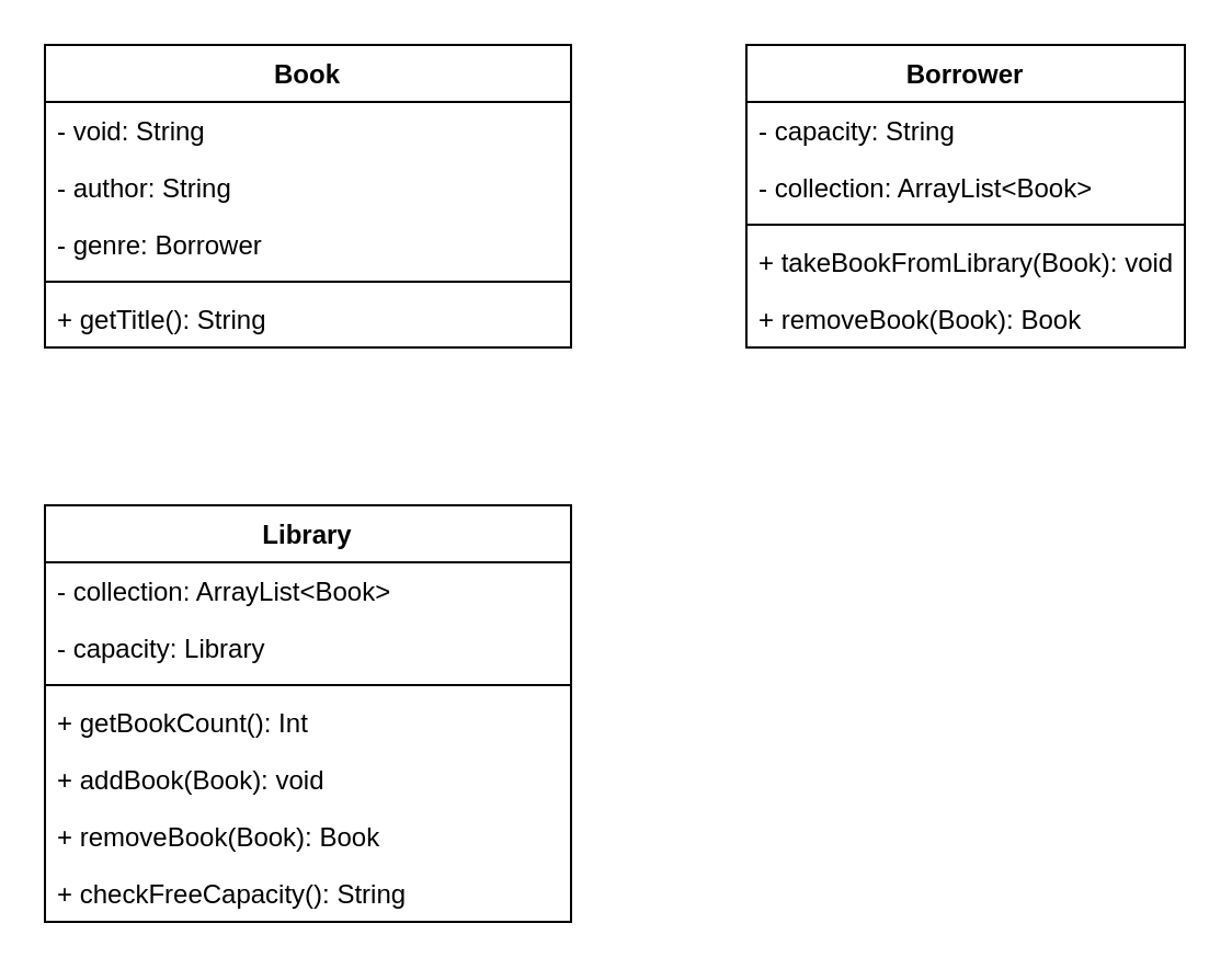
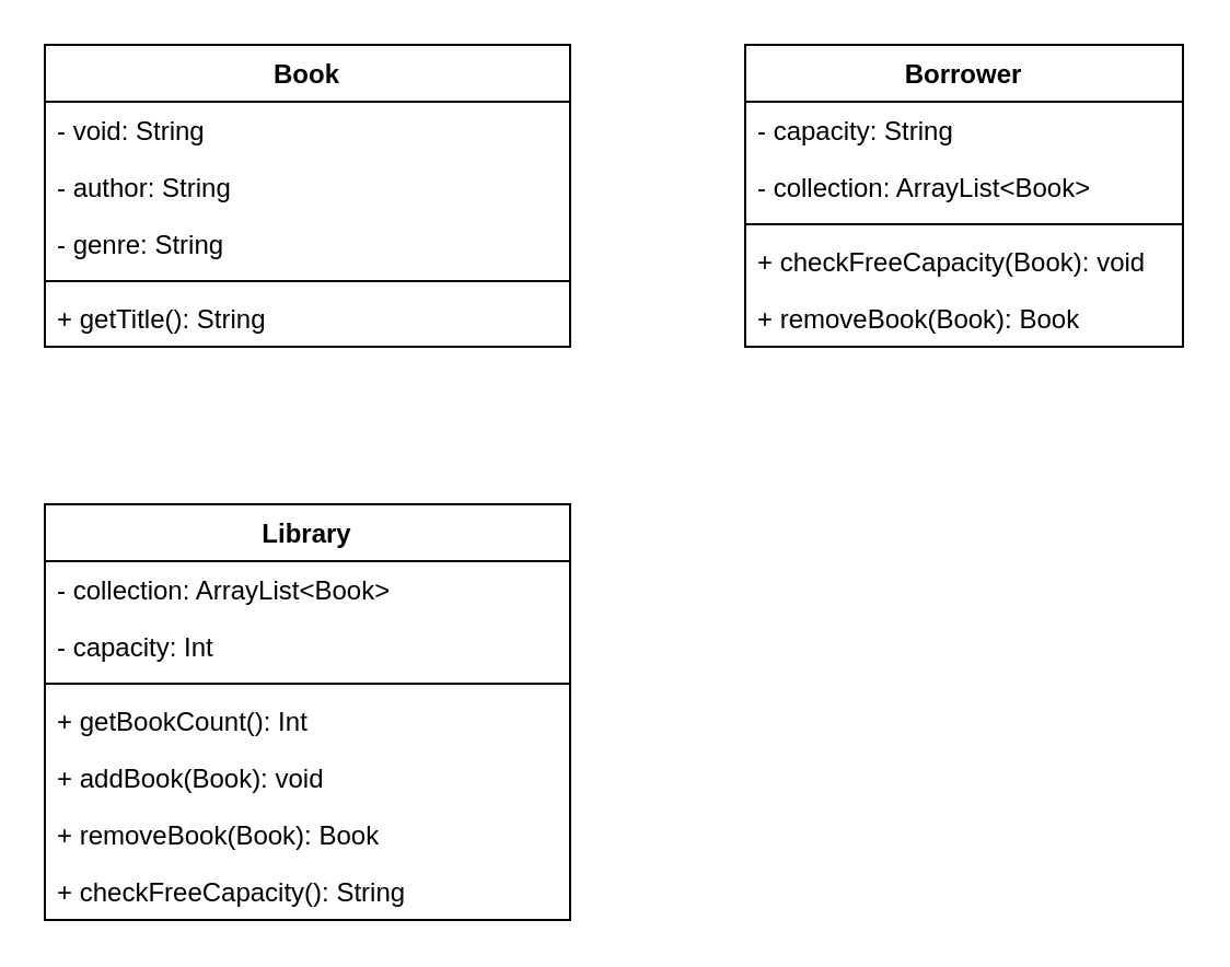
- <mxCell id="5" value="- genre: Borrower" style="text;strokeColor=none;fillColor=none;align=left;verticalAlign=top;spacingLeft=4;spacingRight=4;overflow=hidden;rotatable=0;points=[[0,0.5],[1,0.5]];portConstraint=eastwest;" parent="2" vertex="1"><mxGeometry y="78" width="240" height="26" as="geometry" /></mxCell>
+ <mxCell id="5" value="- genre: String" style="text;strokeColor=none;fillColor=none;align=left;verticalAlign=top;spacingLeft=4;spacingRight=4;overflow=hidden;rotatable=0;points=[[0,0.5],[1,0.5]];portConstraint=eastwest;" parent="2" vertex="1"><mxGeometry y="78" width="240" height="26" as="geometry" /></mxCell>
- <mxCell id="20" value="+ takeBookFromLibrary(Book): void" style="text;strokeColor=none;fillColor=none;align=left;verticalAlign=top;spacingLeft=4;spacingRight=4;overflow=hidden;rotatable=0;points=[[0,0.5],[1,0.5]];portConstraint=eastwest;" parent="16" vertex="1"><mxGeometry y="86" width="200" height="26" as="geometry" /></mxCell>
+ <mxCell id="20" value="+ checkFreeCapacity(Book): void" style="text;strokeColor=none;fillColor=none;align=left;verticalAlign=top;spacingLeft=4;spacingRight=4;overflow=hidden;rotatable=0;points=[[0,0.5],[1,0.5]];portConstraint=eastwest;" parent="16" vertex="1"><mxGeometry y="86" width="200" height="26" as="geometry" /></mxCell>
- <mxCell id="10" value="- capacity: Library" style="text;strokeColor=none;fillColor=none;align=left;verticalAlign=top;spacingLeft=4;spacingRight=4;overflow=hidden;rotatable=0;points=[[0,0.5],[1,0.5]];portConstraint=eastwest;" parent="8" vertex="1"><mxGeometry y="52" width="240" height="26" as="geometry" /></mxCell>
+ <mxCell id="10" value="- capacity: Int" style="text;strokeColor=none;fillColor=none;align=left;verticalAlign=top;spacingLeft=4;spacingRight=4;overflow=hidden;rotatable=0;points=[[0,0.5],[1,0.5]];portConstraint=eastwest;" parent="8" vertex="1"><mxGeometry y="52" width="240" height="26" as="geometry" /></mxCell>
